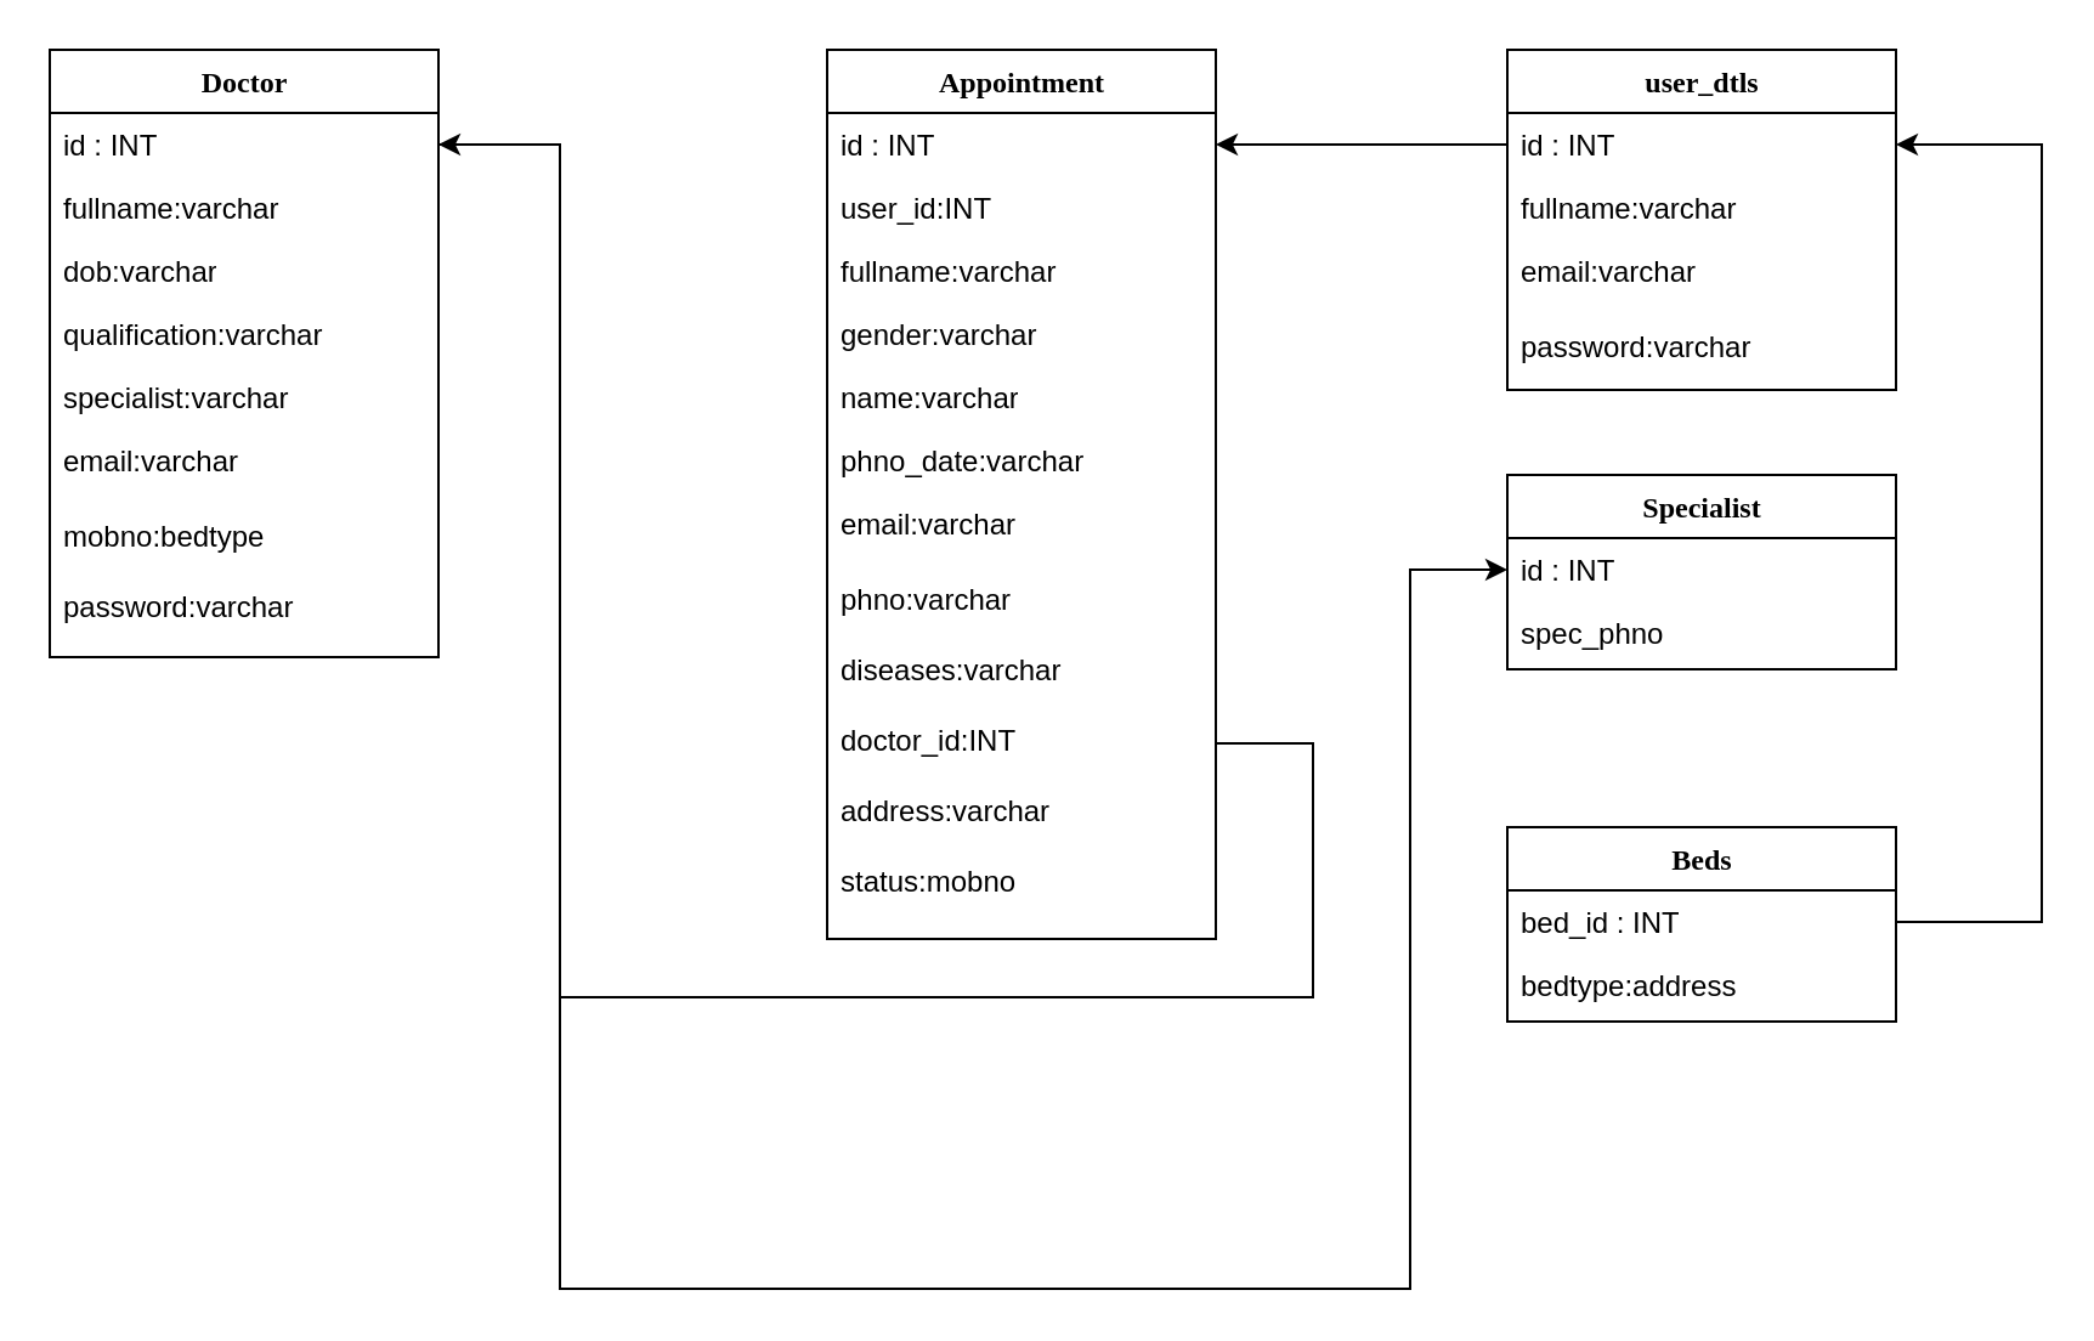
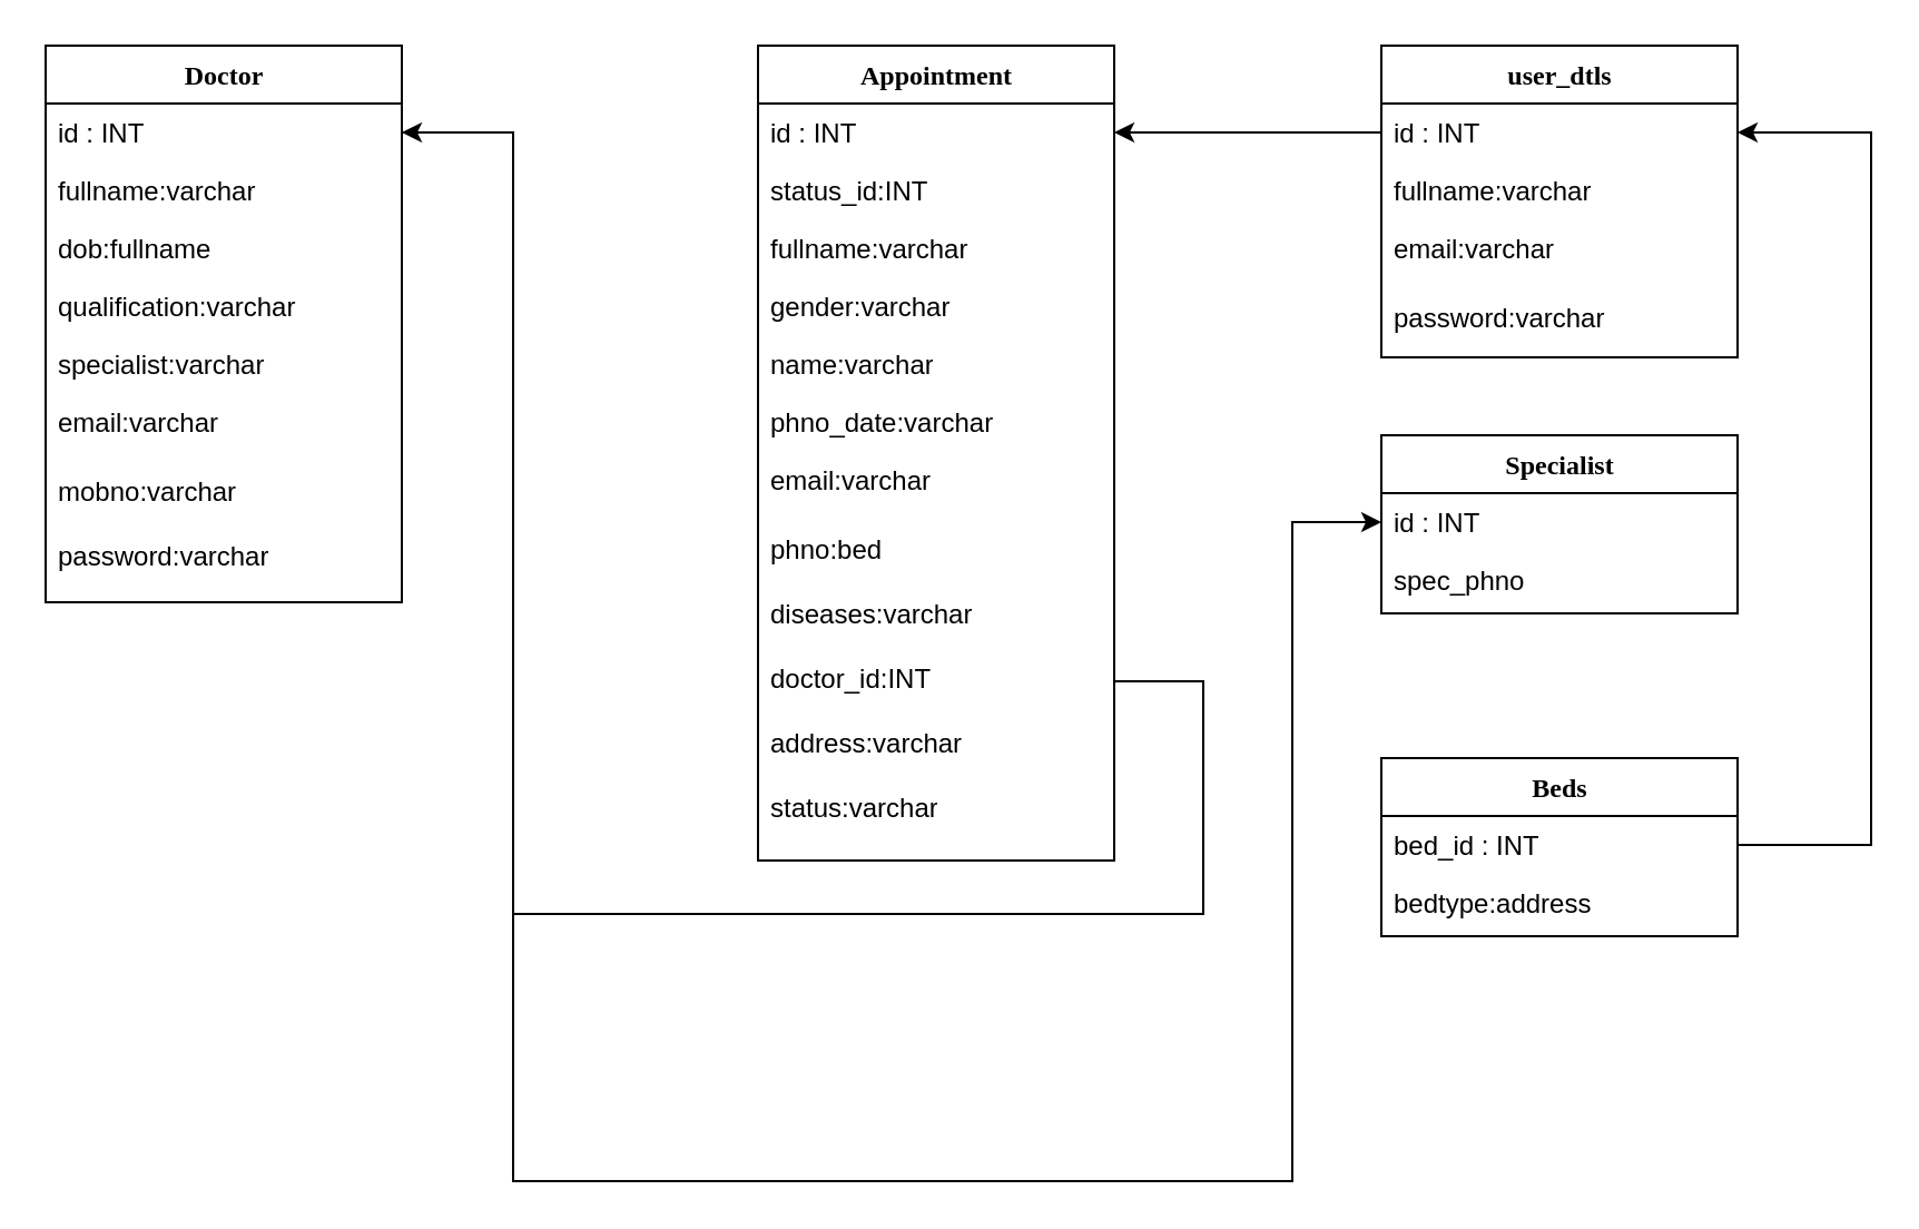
- <mxCell id="4" value="user_id:INT" style="text;html=1;strokeColor=none;fillColor=none;align=left;verticalAlign=top;spacingLeft=4;spacingRight=4;whiteSpace=wrap;overflow=hidden;rotatable=0;points=[[0,0.5],[1,0.5]];portConstraint=eastwest;" parent="2" vertex="1"><mxGeometry y="52" width="160" height="26" as="geometry" /></mxCell>
+ <mxCell id="4" value="status_id:INT" style="text;html=1;strokeColor=none;fillColor=none;align=left;verticalAlign=top;spacingLeft=4;spacingRight=4;whiteSpace=wrap;overflow=hidden;rotatable=0;points=[[0,0.5],[1,0.5]];portConstraint=eastwest;" parent="2" vertex="1"><mxGeometry y="52" width="160" height="26" as="geometry" /></mxCell>
- <mxCell id="18" value="dob:varchar" style="text;html=1;strokeColor=none;fillColor=none;align=left;verticalAlign=top;spacingLeft=4;spacingRight=4;whiteSpace=wrap;overflow=hidden;rotatable=0;points=[[0,0.5],[1,0.5]];portConstraint=eastwest;" vertex="1" parent="15"><mxGeometry y="78" width="160" height="26" as="geometry" /></mxCell>
+ <mxCell id="18" value="dob:fullname" style="text;html=1;strokeColor=none;fillColor=none;align=left;verticalAlign=top;spacingLeft=4;spacingRight=4;whiteSpace=wrap;overflow=hidden;rotatable=0;points=[[0,0.5],[1,0.5]];portConstraint=eastwest;" vertex="1" parent="15"><mxGeometry y="78" width="160" height="26" as="geometry" /></mxCell>
- <mxCell id="22" value="mobno:bedtype" style="text;html=1;strokeColor=none;fillColor=none;align=left;verticalAlign=top;spacingLeft=4;spacingRight=4;whiteSpace=wrap;overflow=hidden;rotatable=0;points=[[0,0.5],[1,0.5]];portConstraint=eastwest;" vertex="1" parent="15"><mxGeometry y="187" width="160" height="29" as="geometry" /></mxCell>
+ <mxCell id="22" value="mobno:varchar" style="text;html=1;strokeColor=none;fillColor=none;align=left;verticalAlign=top;spacingLeft=4;spacingRight=4;whiteSpace=wrap;overflow=hidden;rotatable=0;points=[[0,0.5],[1,0.5]];portConstraint=eastwest;" vertex="1" parent="15"><mxGeometry y="187" width="160" height="29" as="geometry" /></mxCell>
- <mxCell id="10" value="phno:varchar" style="text;html=1;strokeColor=none;fillColor=none;align=left;verticalAlign=top;spacingLeft=4;spacingRight=4;whiteSpace=wrap;overflow=hidden;rotatable=0;points=[[0,0.5],[1,0.5]];portConstraint=eastwest;" vertex="1" parent="2"><mxGeometry y="213" width="160" height="29" as="geometry" /></mxCell>
+ <mxCell id="10" value="phno:bed" style="text;html=1;strokeColor=none;fillColor=none;align=left;verticalAlign=top;spacingLeft=4;spacingRight=4;whiteSpace=wrap;overflow=hidden;rotatable=0;points=[[0,0.5],[1,0.5]];portConstraint=eastwest;" vertex="1" parent="2"><mxGeometry y="213" width="160" height="29" as="geometry" /></mxCell>
- <mxCell id="14" value="status:mobno" style="text;html=1;strokeColor=none;fillColor=none;align=left;verticalAlign=top;spacingLeft=4;spacingRight=4;whiteSpace=wrap;overflow=hidden;rotatable=0;points=[[0,0.5],[1,0.5]];portConstraint=eastwest;" vertex="1" parent="2"><mxGeometry y="329" width="160" height="29" as="geometry" /></mxCell>
+ <mxCell id="14" value="status:varchar" style="text;html=1;strokeColor=none;fillColor=none;align=left;verticalAlign=top;spacingLeft=4;spacingRight=4;whiteSpace=wrap;overflow=hidden;rotatable=0;points=[[0,0.5],[1,0.5]];portConstraint=eastwest;" vertex="1" parent="2"><mxGeometry y="329" width="160" height="29" as="geometry" /></mxCell>
